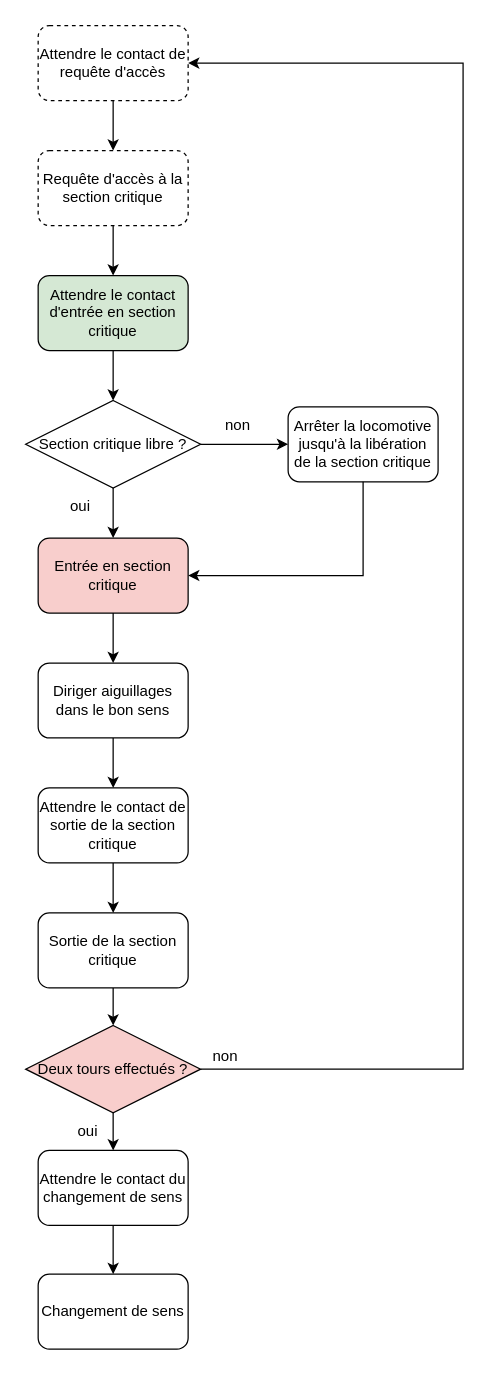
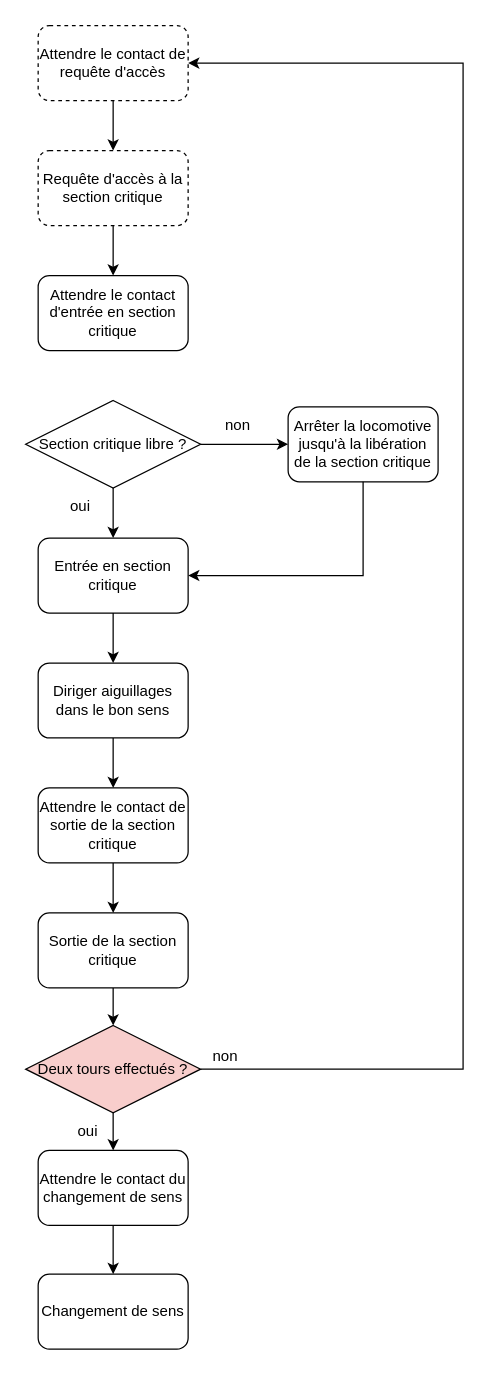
- <mxCell id="16" value="Attendre le contact d'entrée en section critique" style="rounded=1;whiteSpace=wrap;html=1;fillColor=#d5e8d4;" parent="1" vertex="1"><mxGeometry x="30" y="220" width="120" height="60" as="geometry" /></mxCell>
+ <mxCell id="16" value="Attendre le contact d'entrée en section critique" style="rounded=1;whiteSpace=wrap;html=1;" parent="1" vertex="1"><mxGeometry x="30" y="220" width="120" height="60" as="geometry" /></mxCell>
- <mxCell id="15" value="" style="edgeStyle=orthogonalEdgeStyle;rounded=0;orthogonalLoop=1;jettySize=auto;html=1;" parent="1" source="16" target="8" edge="1"><mxGeometry relative="1" as="geometry" /></mxCell>
- <mxCell id="10" value="Entrée en section critique" style="rounded=1;whiteSpace=wrap;html=1;fillColor=#f8cecc;" parent="1" vertex="1"><mxGeometry x="30" y="430" width="120" height="60" as="geometry" /></mxCell>
+ <mxCell id="10" value="Entrée en section critique" style="rounded=1;whiteSpace=wrap;html=1;" parent="1" vertex="1"><mxGeometry x="30" y="430" width="120" height="60" as="geometry" /></mxCell>
